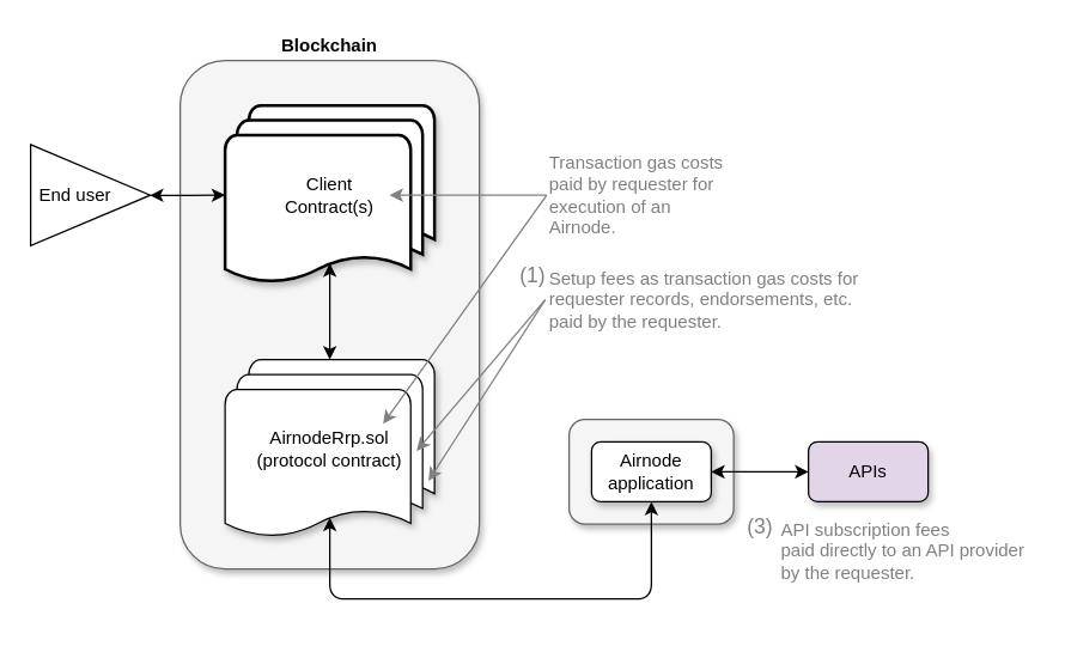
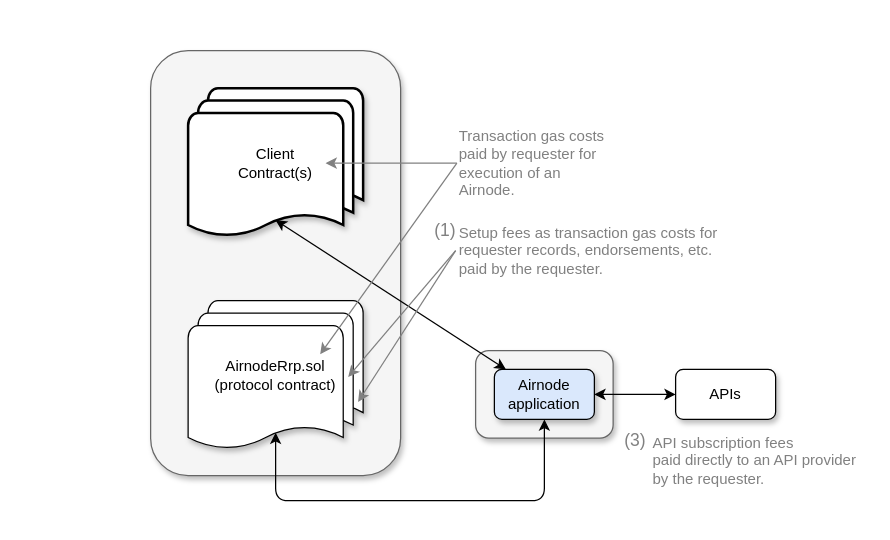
- <mxCell id="3" value="&lt;b&gt;Blockchain&lt;/b&gt;" style="text;html=1;strokeColor=none;fillColor=none;align=center;verticalAlign=middle;whiteSpace=wrap;rounded=0;" parent="1" vertex="1"><mxGeometry x="120" y="20" width="200" height="20" as="geometry" /></mxCell>
- <mxCell id="6" value="End user&amp;nbsp; &amp;nbsp; &amp;nbsp;&amp;nbsp;" style="triangle;whiteSpace=wrap;html=1;align=center;" parent="1" vertex="1"><mxGeometry x="20" y="96.25" width="80" height="67.5" as="geometry" /></mxCell>
- <mxCell id="5" style="edgeStyle=orthogonalEdgeStyle;rounded=0;orthogonalLoop=1;jettySize=auto;html=1;entryX=0;entryY=0.5;entryDx=0;entryDy=0;entryPerimeter=0;startArrow=classic;startFill=1;" parent="1" source="6" target="4" edge="1"><mxGeometry relative="1" as="geometry" /></mxCell>
- <mxCell id="12" value="" style="endArrow=classic;html=1;exitX=0.5;exitY=0.88;exitDx=0;exitDy=0;exitPerimeter=0;entryX=0.5;entryY=0;entryDx=0;entryDy=0;entryPerimeter=0;startArrow=classic;startFill=1;" parent="1" source="4" target="7" edge="1"><mxGeometry width="50" height="50" relative="1" as="geometry"><mxPoint x="440" y="170" as="sourcePoint" /><mxPoint x="420" y="300" as="targetPoint" /></mxGeometry></mxCell>
+ <mxCell id="12" value="" style="endArrow=classic;html=1;exitX=0.5;exitY=0.88;exitDx=0;exitDy=0;exitPerimeter=0;startArrow=classic;startFill=1;" parent="1" source="4" target="11" edge="1"><mxGeometry width="50" height="50" relative="1" as="geometry"><mxPoint x="440" y="170" as="sourcePoint" /><mxPoint x="420" y="300" as="targetPoint" /></mxGeometry></mxCell>
- <mxCell id="11" value="Airnode&lt;br&gt;application" style="rounded=1;whiteSpace=wrap;html=1;shadow=1;" parent="1" vertex="1"><mxGeometry x="395" y="295" width="80" height="40" as="geometry" /></mxCell>
+ <mxCell id="11" value="Airnode&lt;br&gt;application" style="rounded=1;whiteSpace=wrap;html=1;shadow=1;fillColor=#dae8fc;" parent="1" vertex="1"><mxGeometry x="395" y="295" width="80" height="40" as="geometry" /></mxCell>
- <mxCell id="9" value="APIs" style="rounded=1;whiteSpace=wrap;html=1;shadow=1;fillColor=#e1d5e7;" parent="1" vertex="1"><mxGeometry x="540" y="295" width="80" height="40" as="geometry" /></mxCell>
+ <mxCell id="9" value="APIs" style="rounded=1;whiteSpace=wrap;html=1;shadow=1;" parent="1" vertex="1"><mxGeometry x="540" y="295" width="80" height="40" as="geometry" /></mxCell>
